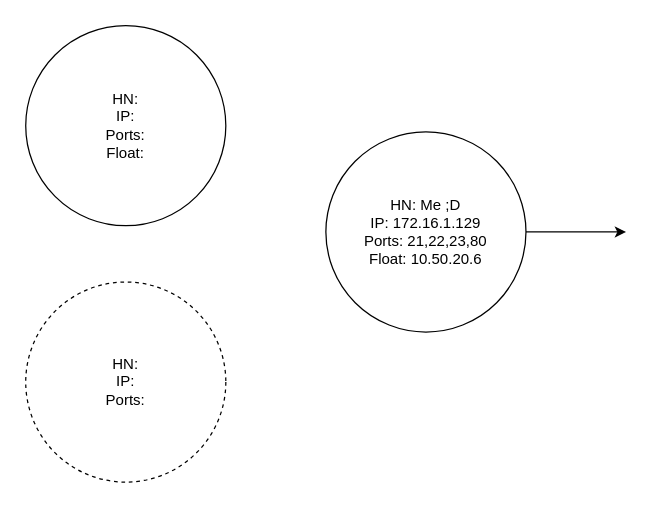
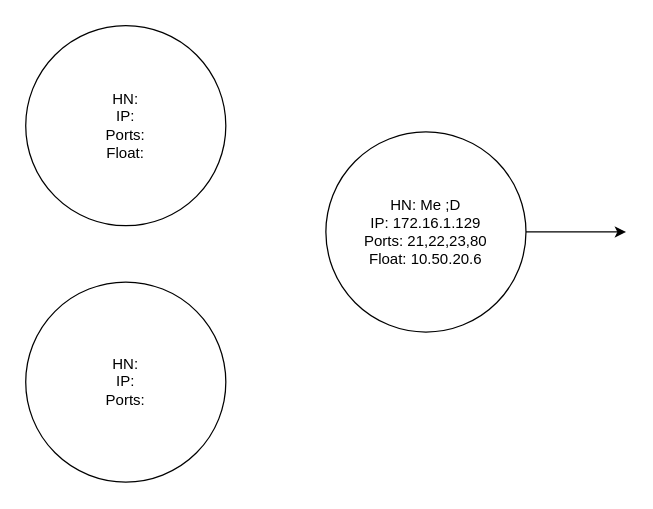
- <mxCell id="3" value="&lt;div&gt;HN: &lt;br&gt;&lt;/div&gt;&lt;div&gt;IP: &lt;br&gt;&lt;/div&gt;&lt;div&gt;Ports: &lt;br&gt;&lt;/div&gt;" style="ellipse;whiteSpace=wrap;html=1;dashed=1;" vertex="1" parent="1"><mxGeometry x="20" y="225" width="160" height="160" as="geometry" /></mxCell>
+ <mxCell id="3" value="&lt;div&gt;HN: &lt;br&gt;&lt;/div&gt;&lt;div&gt;IP: &lt;br&gt;&lt;/div&gt;&lt;div&gt;Ports: &lt;br&gt;&lt;/div&gt;" style="ellipse;whiteSpace=wrap;html=1;" vertex="1" parent="1"><mxGeometry x="20" y="225" width="160" height="160" as="geometry" /></mxCell>
